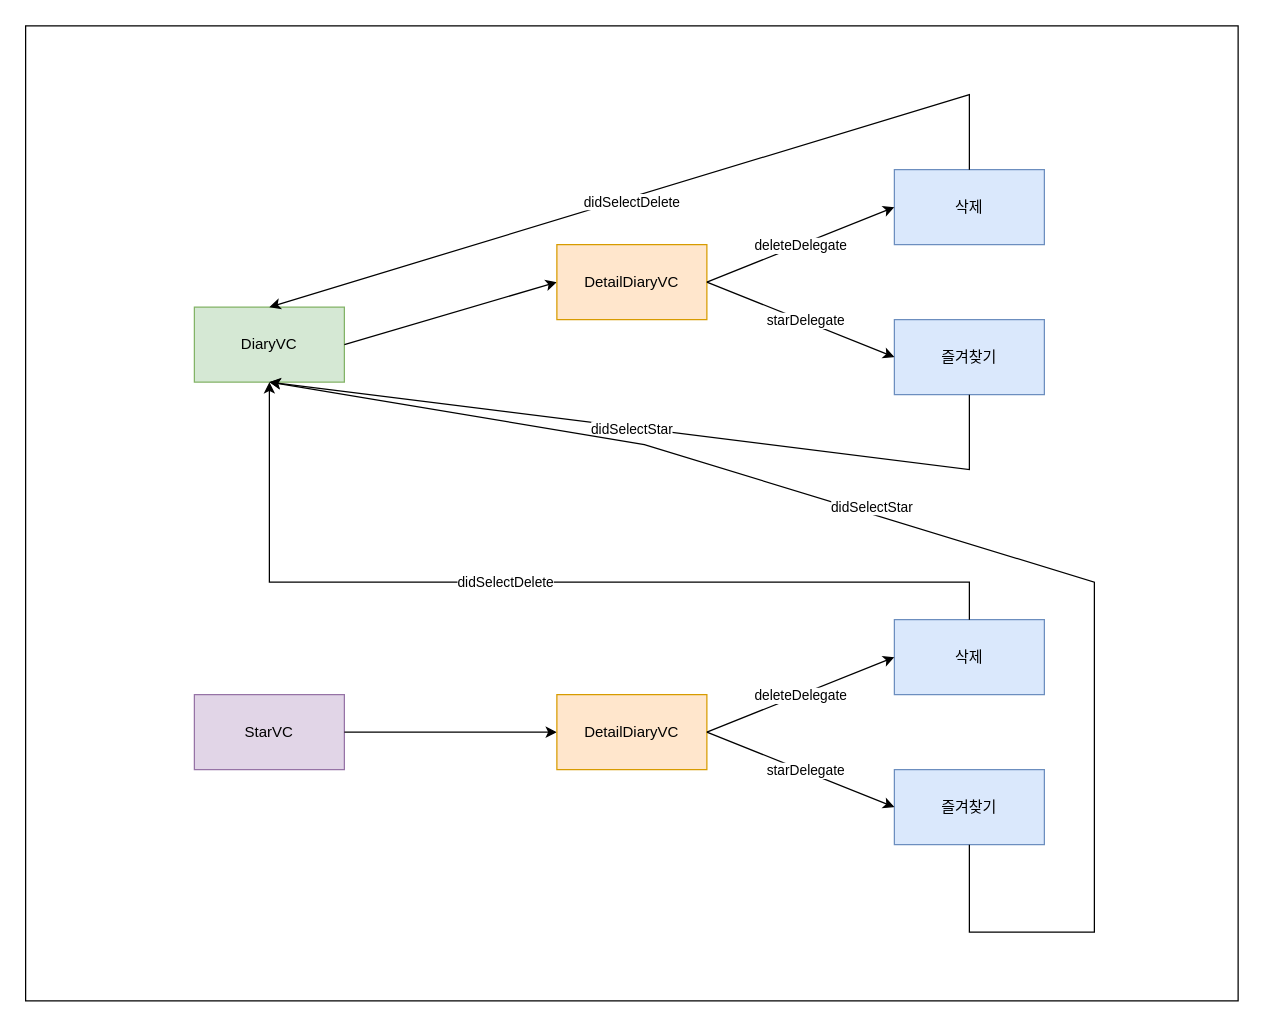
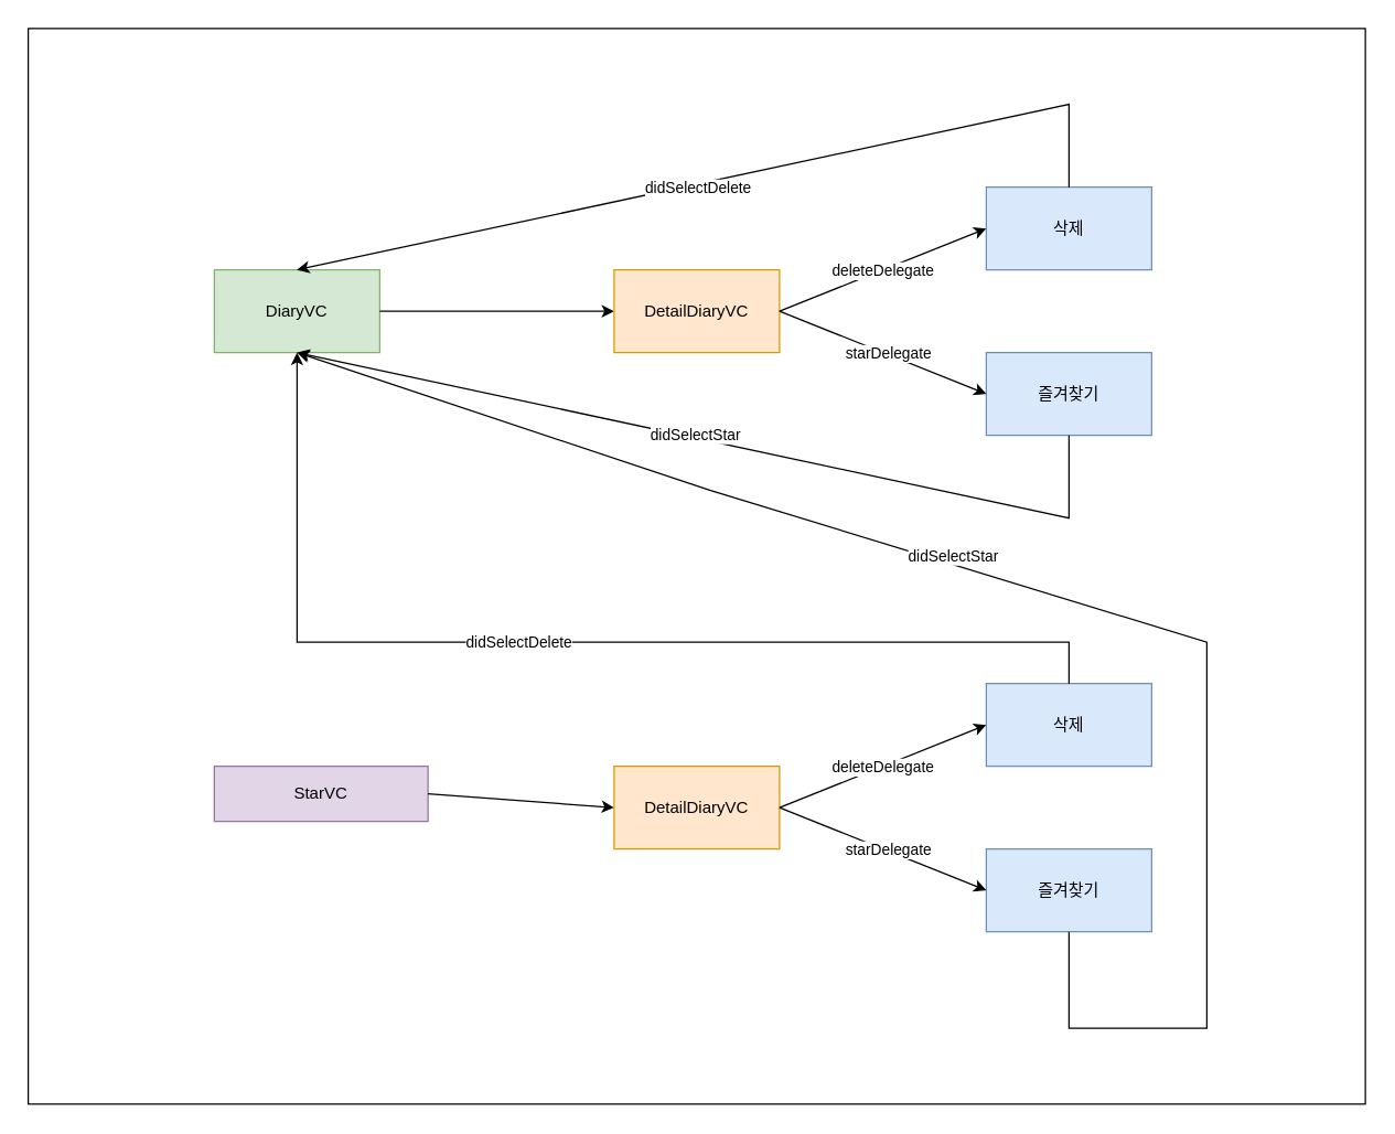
- <mxCell id="3" value="DiaryVC" style="rounded=0;whiteSpace=wrap;html=1;fillColor=#d5e8d4;strokeColor=#82b366;" parent="1" vertex="1"><mxGeometry x="155" y="245" width="120" height="60" as="geometry" /></mxCell>
+ <mxCell id="3" value="DiaryVC" style="rounded=0;whiteSpace=wrap;html=1;fillColor=#d5e8d4;strokeColor=#82b366;" parent="1" vertex="1"><mxGeometry x="155" y="195" width="120" height="60" as="geometry" /></mxCell>
- <mxCell id="16" value="StarVC" style="rounded=0;whiteSpace=wrap;html=1;fillColor=#e1d5e7;strokeColor=#9673a6;" parent="1" vertex="1"><mxGeometry x="155" y="555" width="120" height="60" as="geometry" /></mxCell>
+ <mxCell id="16" value="StarVC" style="rounded=0;whiteSpace=wrap;html=1;fillColor=#e1d5e7;strokeColor=#9673a6;" parent="1" vertex="1"><mxGeometry x="155" y="555" width="155" height="40" as="geometry" /></mxCell>
